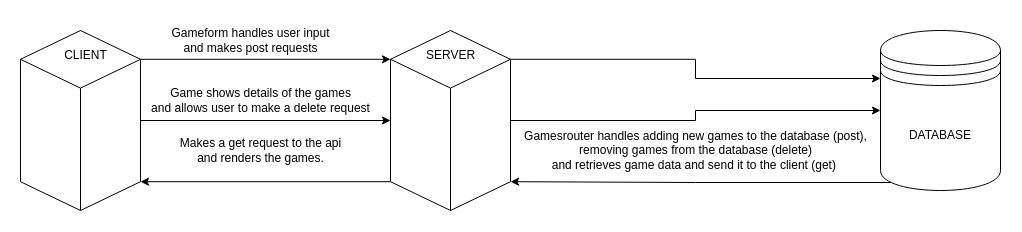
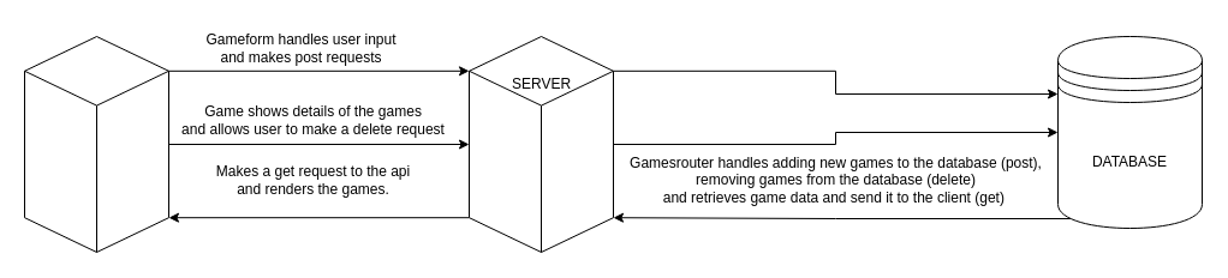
- <mxCell id="13" value="CLIENT" style="text;html=1;align=center;verticalAlign=middle;resizable=0;points=[];autosize=1;strokeColor=none;fillColor=none;" vertex="1" parent="1"><mxGeometry x="50" y="40" width="70" height="30" as="geometry" /></mxCell>
- <mxCell id="14" value="SERVER" style="text;html=1;align=center;verticalAlign=middle;resizable=0;points=[];autosize=1;strokeColor=none;fillColor=none;" vertex="1" parent="1"><mxGeometry x="415" y="40" width="70" height="30" as="geometry" /></mxCell>
+ <mxCell id="14" value="SERVER" style="text;html=1;align=center;verticalAlign=middle;resizable=0;points=[];autosize=1;strokeColor=none;fillColor=none;" vertex="1" parent="1"><mxGeometry x="415" y="55" width="70" height="30" as="geometry" /></mxCell>
